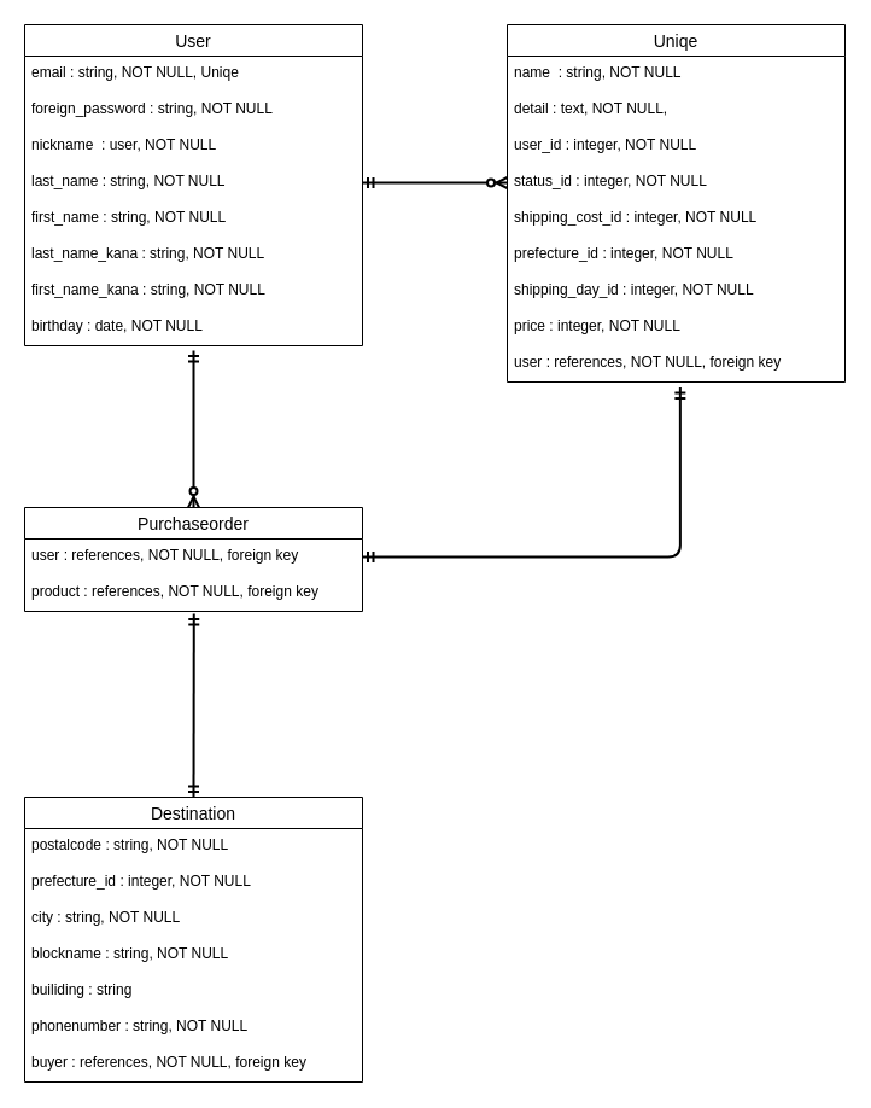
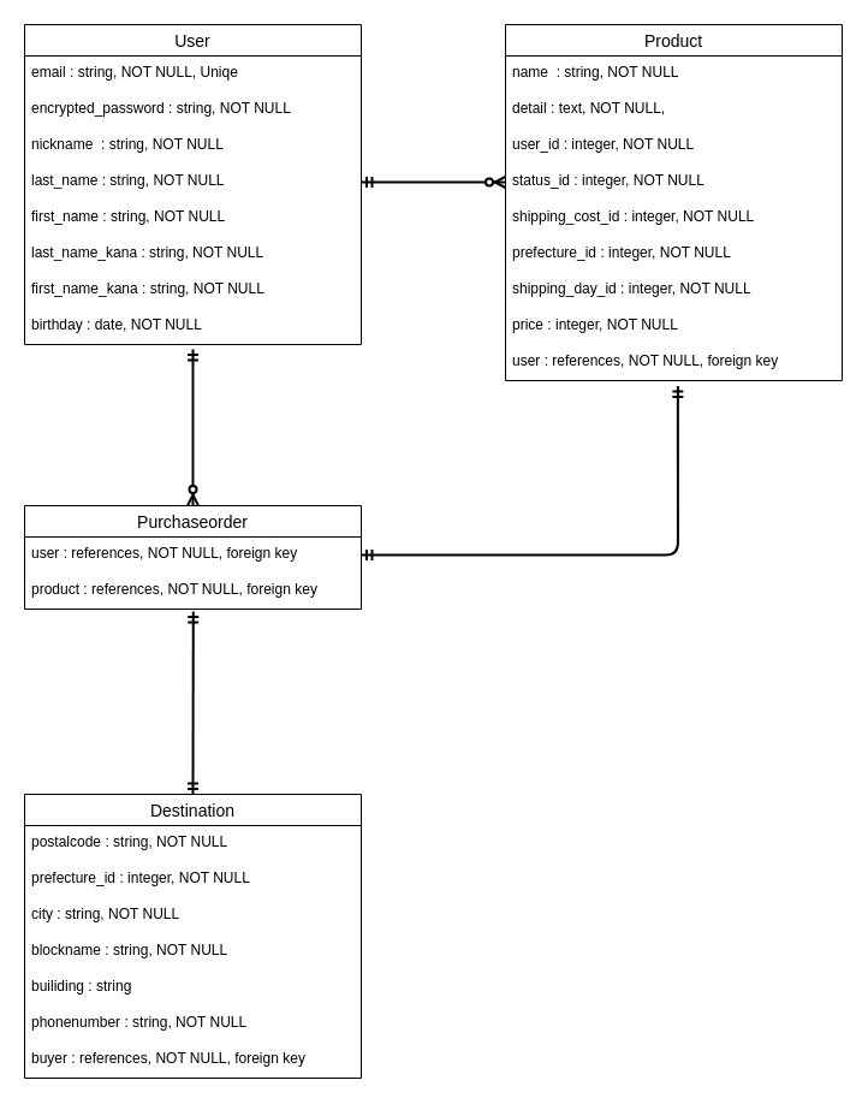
- <mxCell id="11" value="Uniqe" style="swimlane;fontStyle=0;childLayout=stackLayout;horizontal=1;startSize=26;horizontalStack=0;resizeParent=1;resizeParentMax=0;resizeLast=0;collapsible=1;marginBottom=0;align=center;fontSize=14;" vertex="1" parent="1"><mxGeometry x="420" y="20" width="280" height="296" as="geometry" /></mxCell>
+ <mxCell id="11" value="Product" style="swimlane;fontStyle=0;childLayout=stackLayout;horizontal=1;startSize=26;horizontalStack=0;resizeParent=1;resizeParentMax=0;resizeLast=0;collapsible=1;marginBottom=0;align=center;fontSize=14;" vertex="1" parent="1"><mxGeometry x="420" y="20" width="280" height="296" as="geometry" /></mxCell>
- <mxCell id="4" value="foreign_password : string, NOT NULL" style="text;strokeColor=none;fillColor=none;spacingLeft=4;spacingRight=4;overflow=hidden;rotatable=0;points=[[0,0.5],[1,0.5]];portConstraint=eastwest;fontSize=12;fontStyle=0;verticalAlign=top;" vertex="1" parent="2"><mxGeometry y="56" width="280" height="30" as="geometry" /></mxCell>
+ <mxCell id="4" value="encrypted_password : string, NOT NULL" style="text;strokeColor=none;fillColor=none;spacingLeft=4;spacingRight=4;overflow=hidden;rotatable=0;points=[[0,0.5],[1,0.5]];portConstraint=eastwest;fontSize=12;fontStyle=0;verticalAlign=top;" vertex="1" parent="2"><mxGeometry y="56" width="280" height="30" as="geometry" /></mxCell>
- <mxCell id="5" value="nickname  : user, NOT NULL" style="text;strokeColor=none;fillColor=none;spacingLeft=4;spacingRight=4;overflow=hidden;rotatable=0;points=[[0,0.5],[1,0.5]];portConstraint=eastwest;fontSize=12;" vertex="1" parent="2"><mxGeometry y="86" width="280" height="30" as="geometry" /></mxCell>
+ <mxCell id="5" value="nickname  : string, NOT NULL" style="text;strokeColor=none;fillColor=none;spacingLeft=4;spacingRight=4;overflow=hidden;rotatable=0;points=[[0,0.5],[1,0.5]];portConstraint=eastwest;fontSize=12;" vertex="1" parent="2"><mxGeometry y="86" width="280" height="30" as="geometry" /></mxCell>
